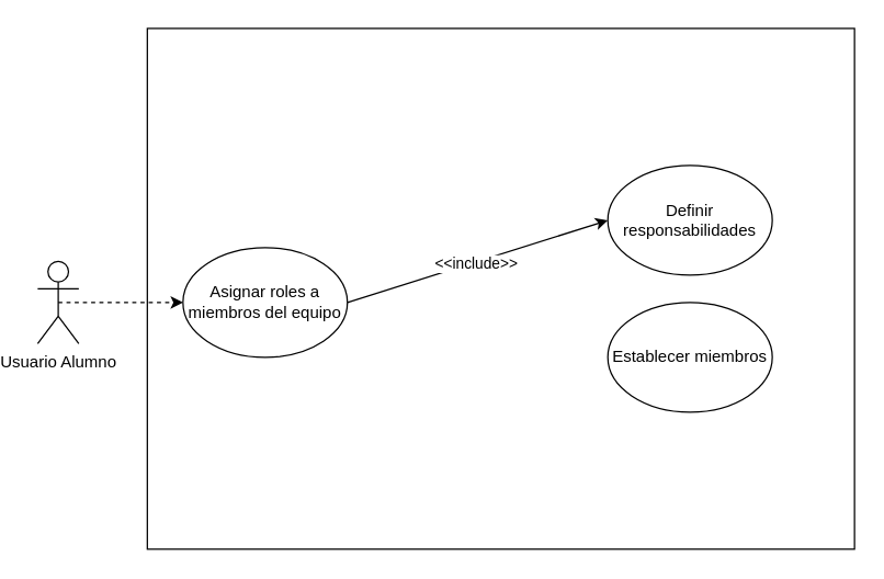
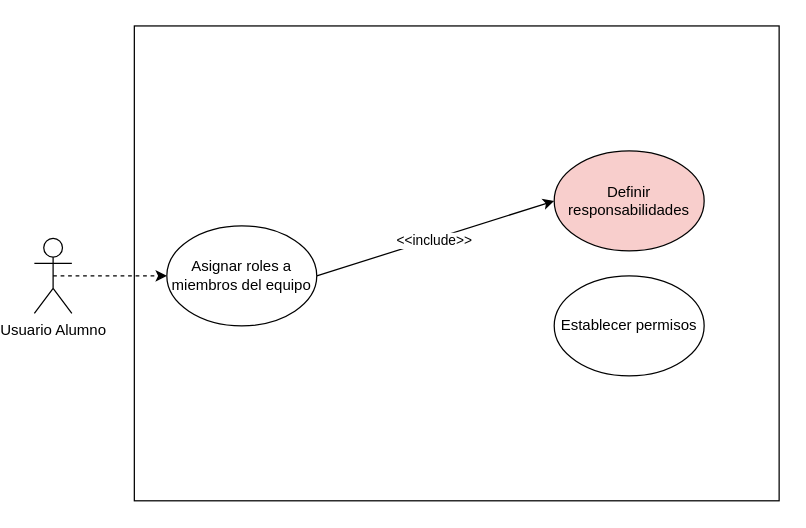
- <mxCell id="8" value="Definir responsabilidades" style="ellipse;whiteSpace=wrap;html=1;" vertex="1" parent="1"><mxGeometry x="436" y="120" width="120" height="80" as="geometry" /></mxCell>
+ <mxCell id="8" value="Definir responsabilidades" style="ellipse;whiteSpace=wrap;html=1;fillColor=#f8cecc;" vertex="1" parent="1"><mxGeometry x="436" y="120" width="120" height="80" as="geometry" /></mxCell>
- <mxCell id="9" value="Establecer miembros" style="ellipse;whiteSpace=wrap;html=1;" vertex="1" parent="1"><mxGeometry x="436" y="220" width="120" height="80" as="geometry" /></mxCell>
+ <mxCell id="9" value="Establecer permisos" style="ellipse;whiteSpace=wrap;html=1;" vertex="1" parent="1"><mxGeometry x="436" y="220" width="120" height="80" as="geometry" /></mxCell>
